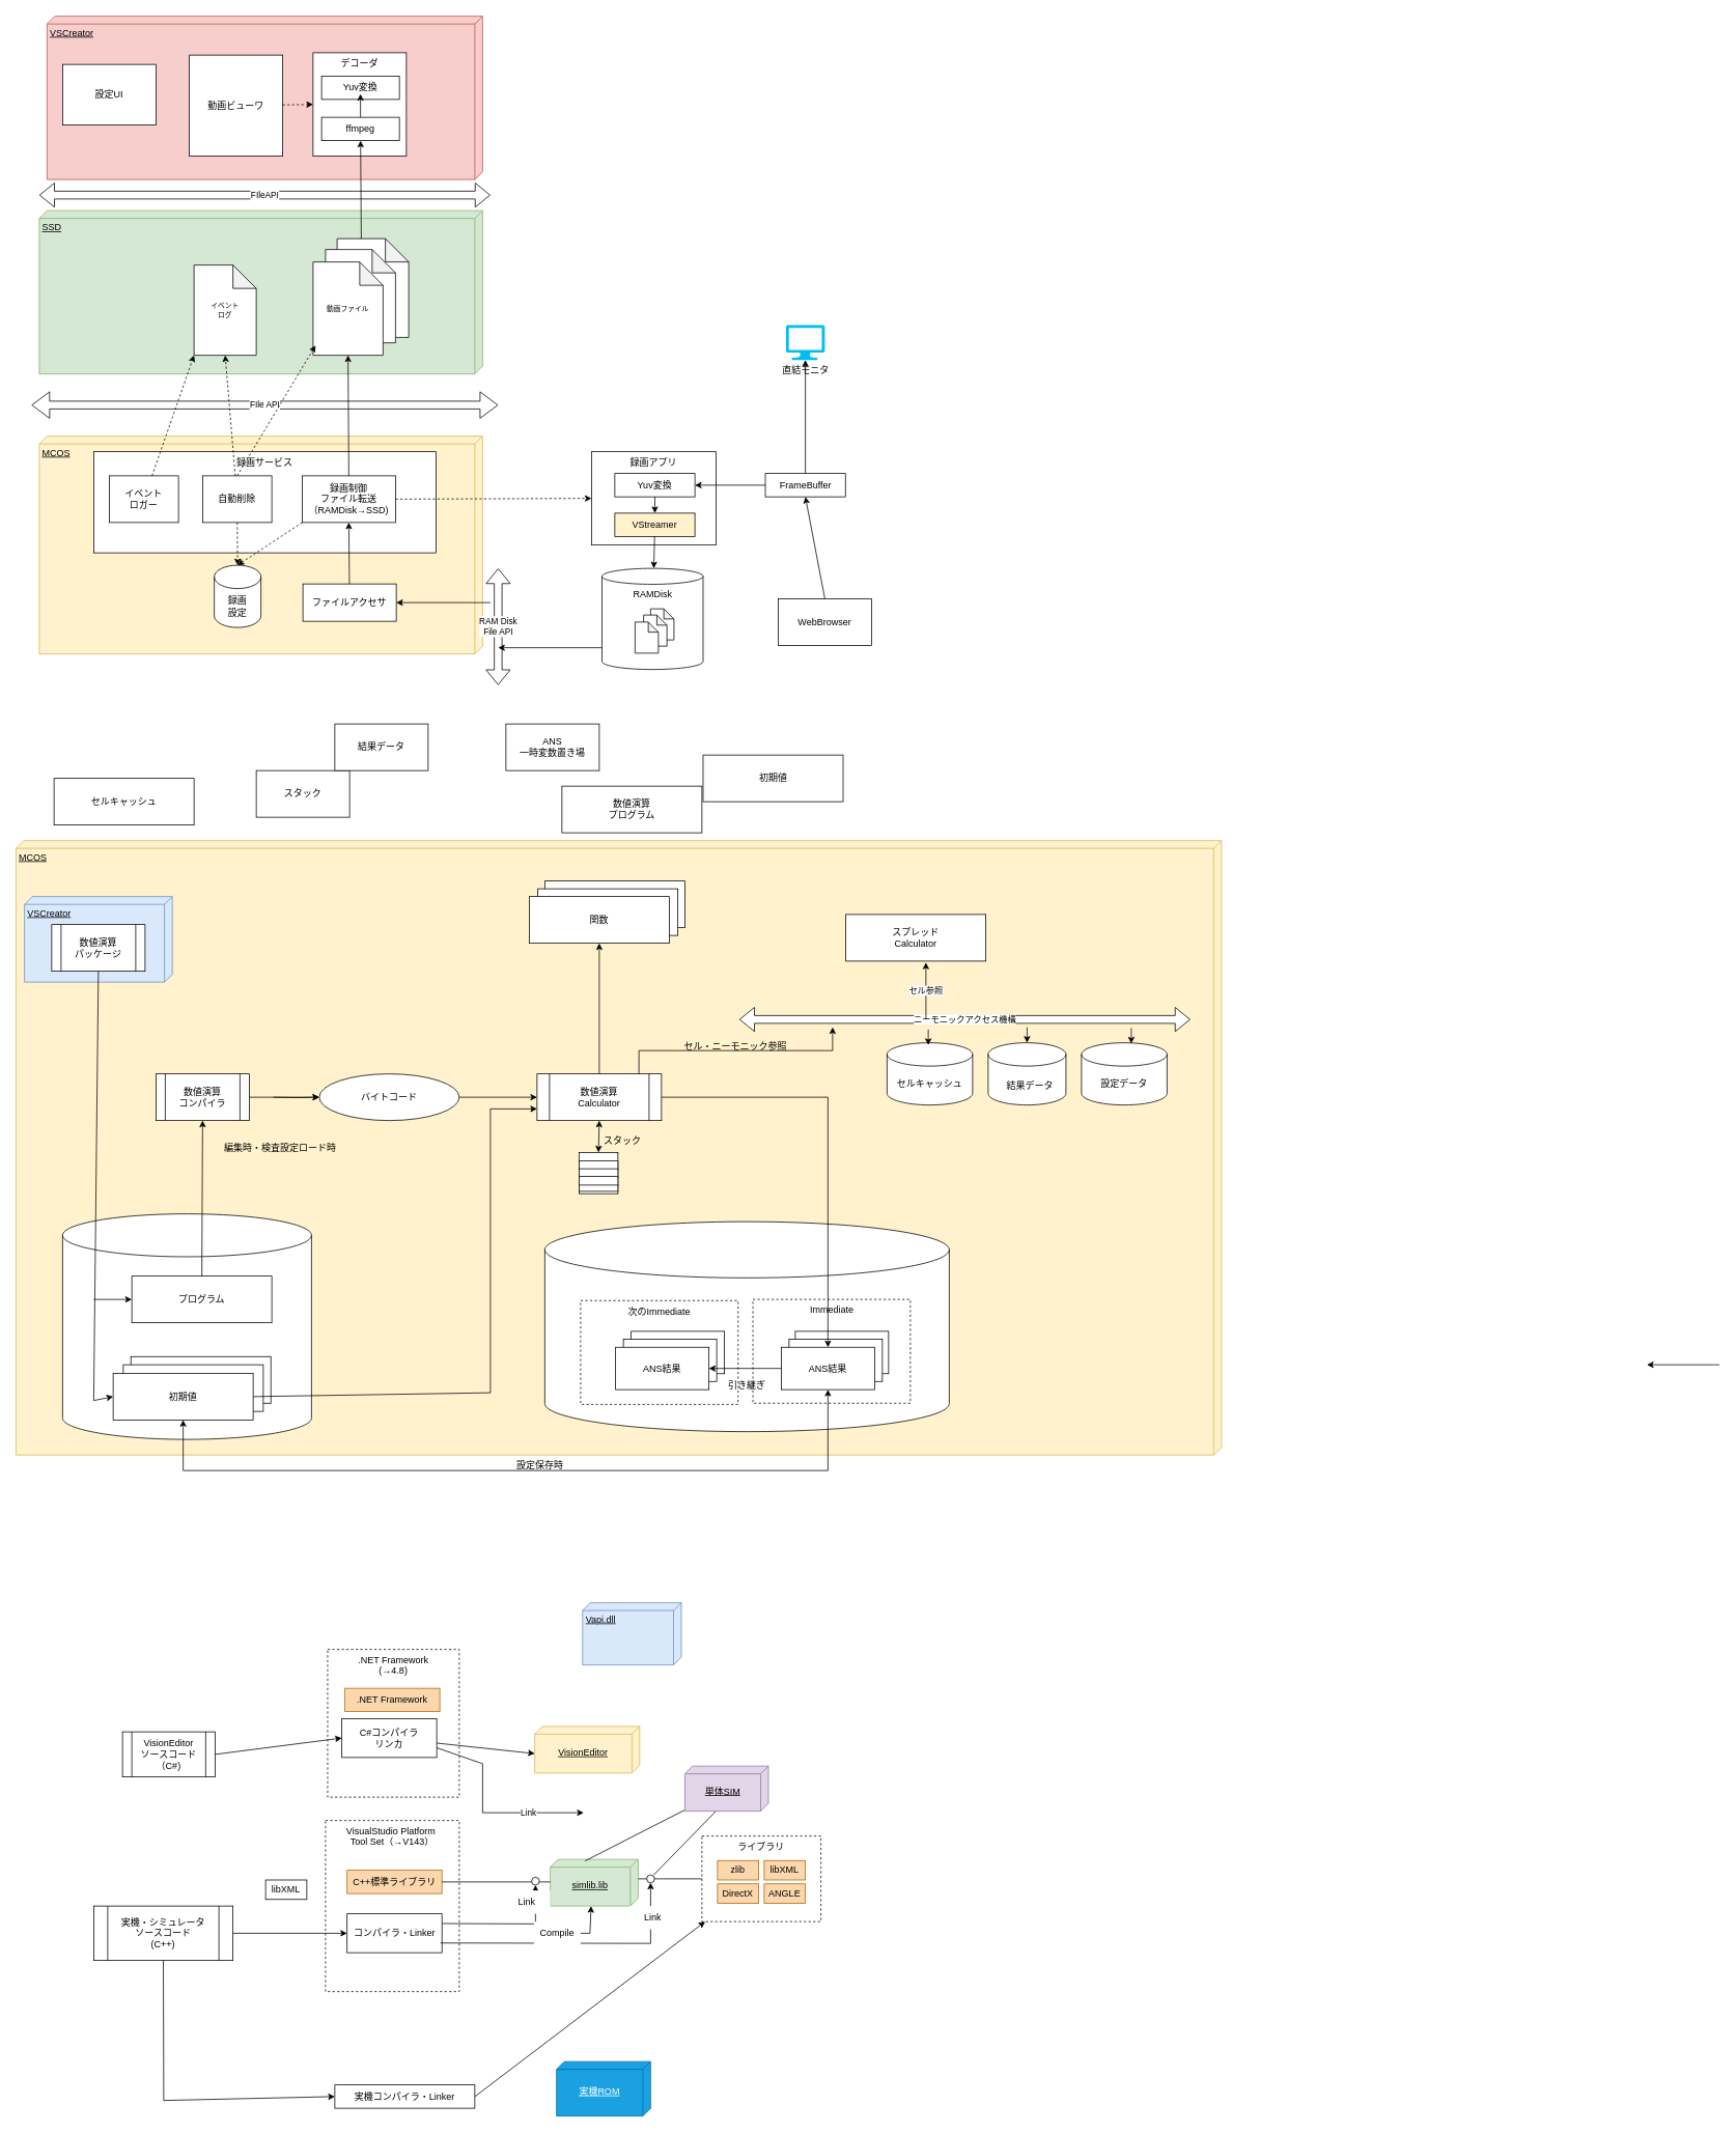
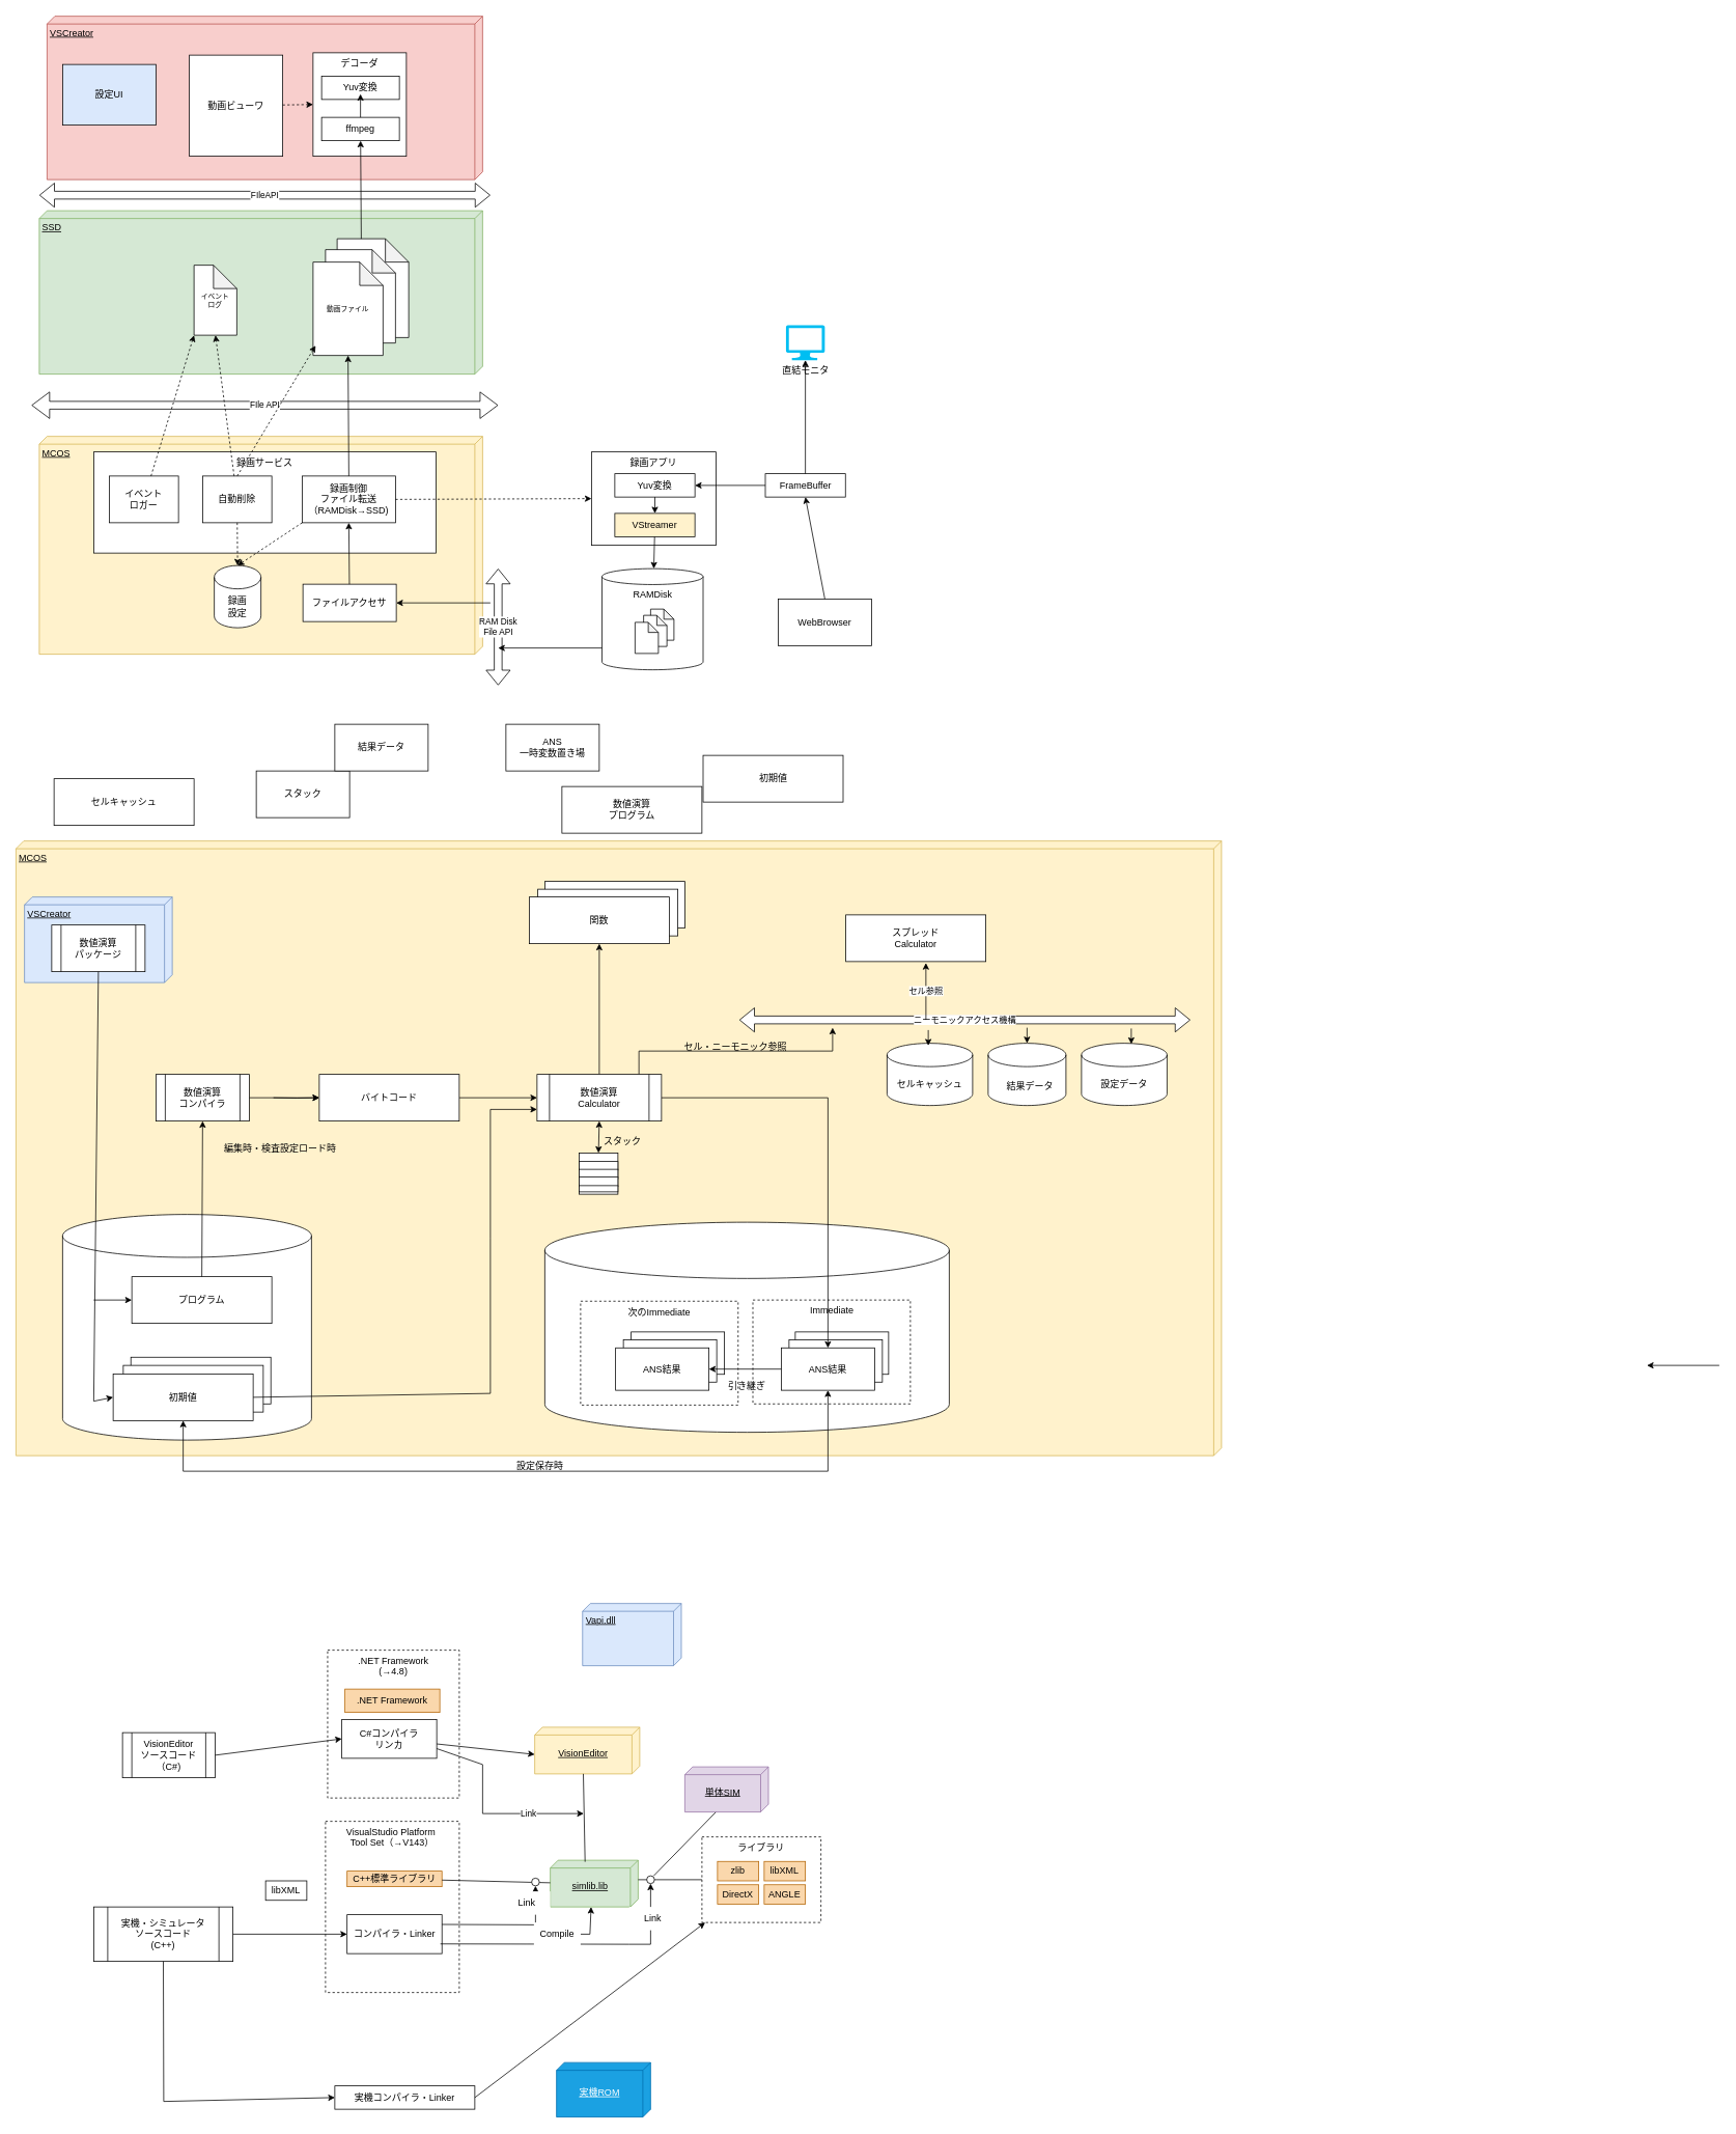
- <mxCell id="19" value="設定UI" style="rounded=0;whiteSpace=wrap;html=1;" parent="1" vertex="1"><mxGeometry x="80" y="82" width="120" height="78" as="geometry" /></mxCell>
+ <mxCell id="19" value="設定UI" style="rounded=0;whiteSpace=wrap;html=1;fillColor=#dae8fc;" parent="1" vertex="1"><mxGeometry x="80" y="82" width="120" height="78" as="geometry" /></mxCell>
- <mxCell id="15" value="イベント&lt;div&gt;ログ&lt;/div&gt;" style="shape=note;whiteSpace=wrap;html=1;backgroundOutline=1;darkOpacity=0.05;fontSize=9;" parent="1" vertex="1"><mxGeometry x="249" y="340" width="80" height="116" as="geometry" /></mxCell>
+ <mxCell id="15" value="イベント&lt;div&gt;ログ&lt;/div&gt;" style="shape=note;whiteSpace=wrap;html=1;backgroundOutline=1;darkOpacity=0.05;fontSize=9;" parent="1" vertex="1"><mxGeometry x="249" y="340" width="55" height="90" as="geometry" /></mxCell>
- <mxCell id="66" value="バイトコード" style="ellipse;whiteSpace=wrap;html=1;" parent="1" vertex="1"><mxGeometry x="410" y="1380" width="180" height="60" as="geometry" /></mxCell>
+ <mxCell id="66" value="バイトコード" style="rounded=0;whiteSpace=wrap;html=1;" parent="1" vertex="1"><mxGeometry x="410" y="1380" width="180" height="60" as="geometry" /></mxCell>
- <mxCell id="127" value="" style="endArrow=none;html=1;rounded=0;exitX=0.033;exitY=0.604;exitDx=0;exitDy=0;exitPerimeter=0;" edge="1" parent="1" source="122" target="151"><mxGeometry width="50" height="50" relative="1" as="geometry"><mxPoint x="805" y="2400" as="sourcePoint" /><mxPoint x="860" y="2350" as="targetPoint" /></mxGeometry></mxCell>
+ <mxCell id="127" value="" style="endArrow=none;html=1;rounded=0;entryX=0;entryY=0;entryDx=60;entryDy=72.5;entryPerimeter=0;exitX=0.033;exitY=0.604;exitDx=0;exitDy=0;exitPerimeter=0;" edge="1" parent="1" source="122" target="116"><mxGeometry width="50" height="50" relative="1" as="geometry"><mxPoint x="805" y="2400" as="sourcePoint" /><mxPoint x="860" y="2350" as="targetPoint" /></mxGeometry></mxCell>
- <mxCell id="133" value="C++標準ライブラリ" style="rounded=0;whiteSpace=wrap;html=1;fillColor=#fad7ac;strokeColor=#b46504;" vertex="1" parent="1"><mxGeometry x="445.75" y="2404" width="122" height="30" as="geometry" /></mxCell>
+ <mxCell id="133" value="C++標準ライブラリ" style="rounded=0;whiteSpace=wrap;html=1;fillColor=#fad7ac;strokeColor=#b46504;" vertex="1" parent="1"><mxGeometry x="445.75" y="2404" width="122" height="20" as="geometry" /></mxCell>
